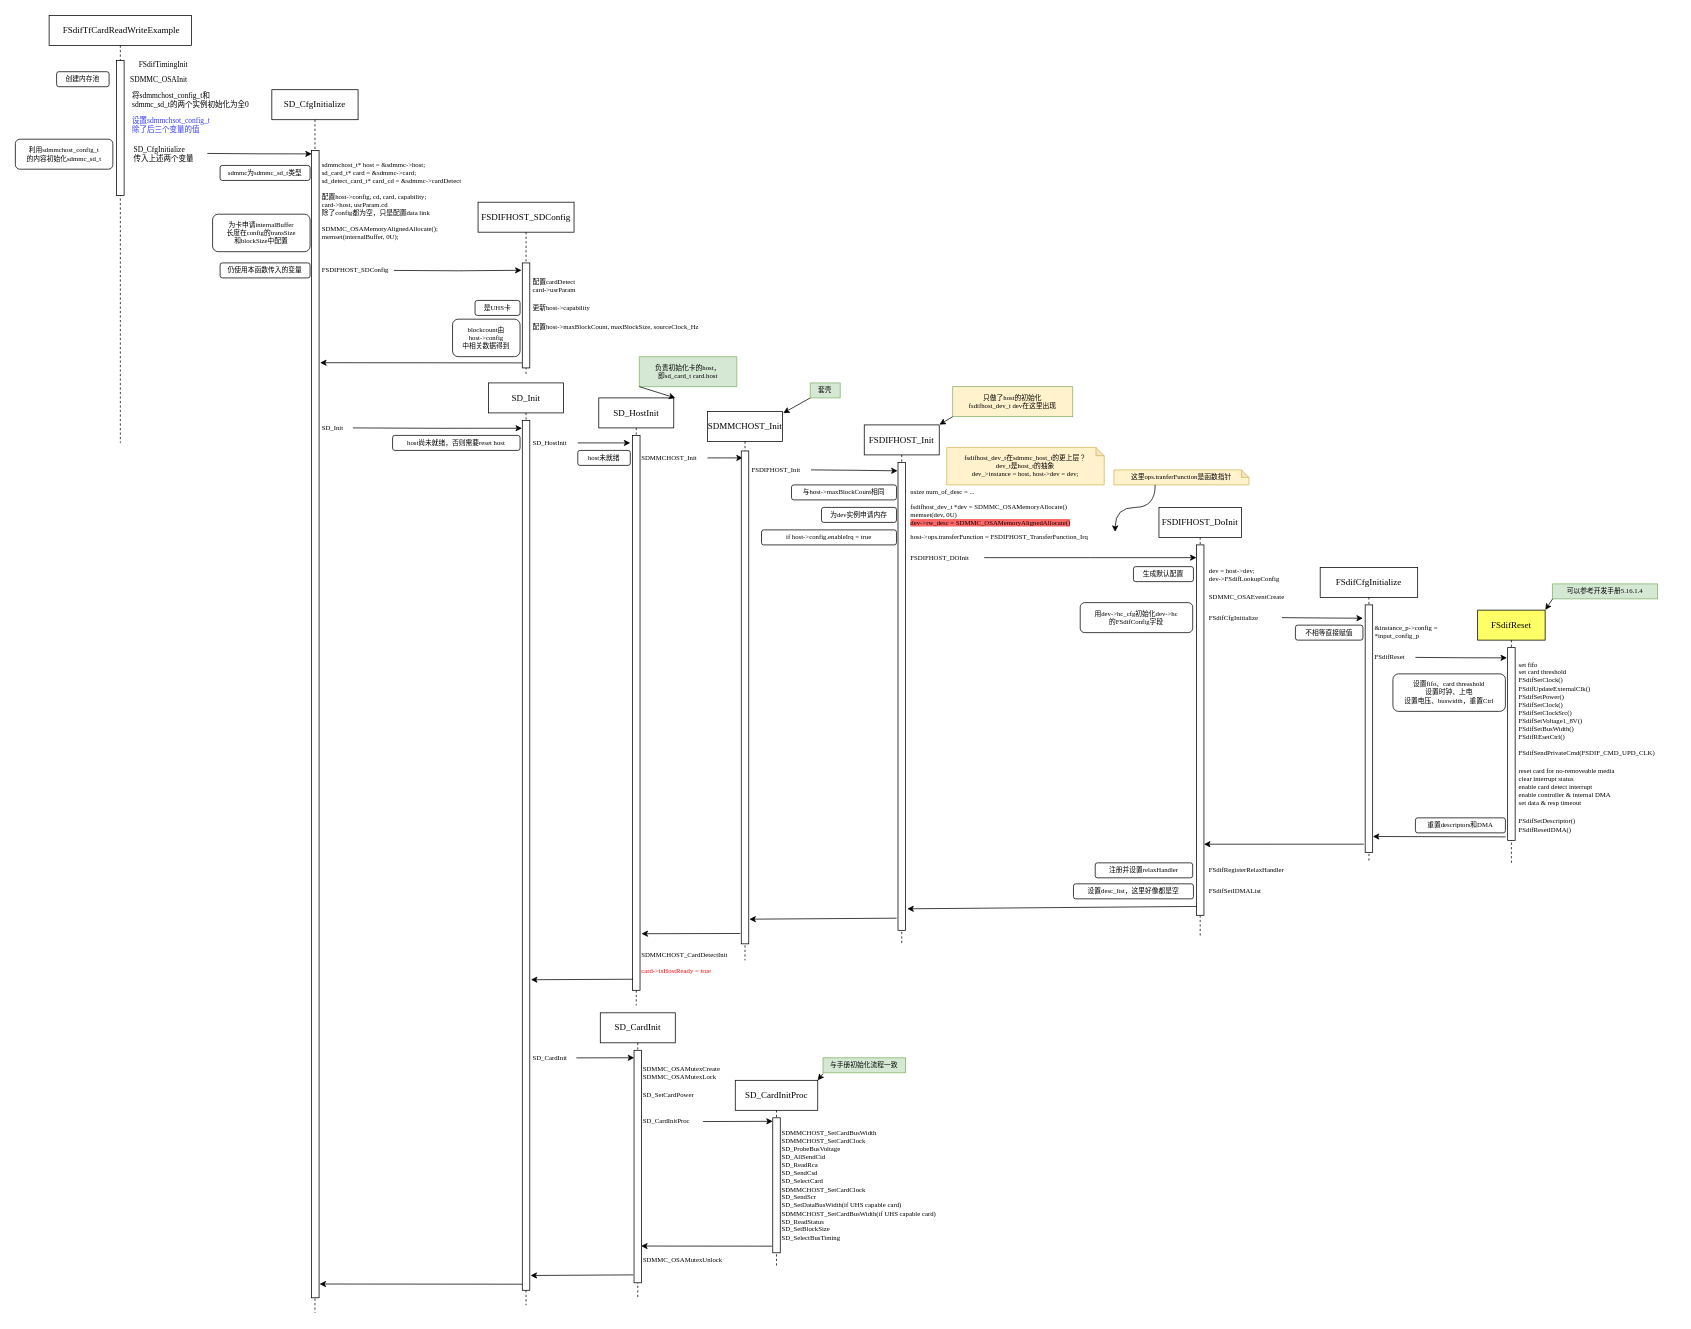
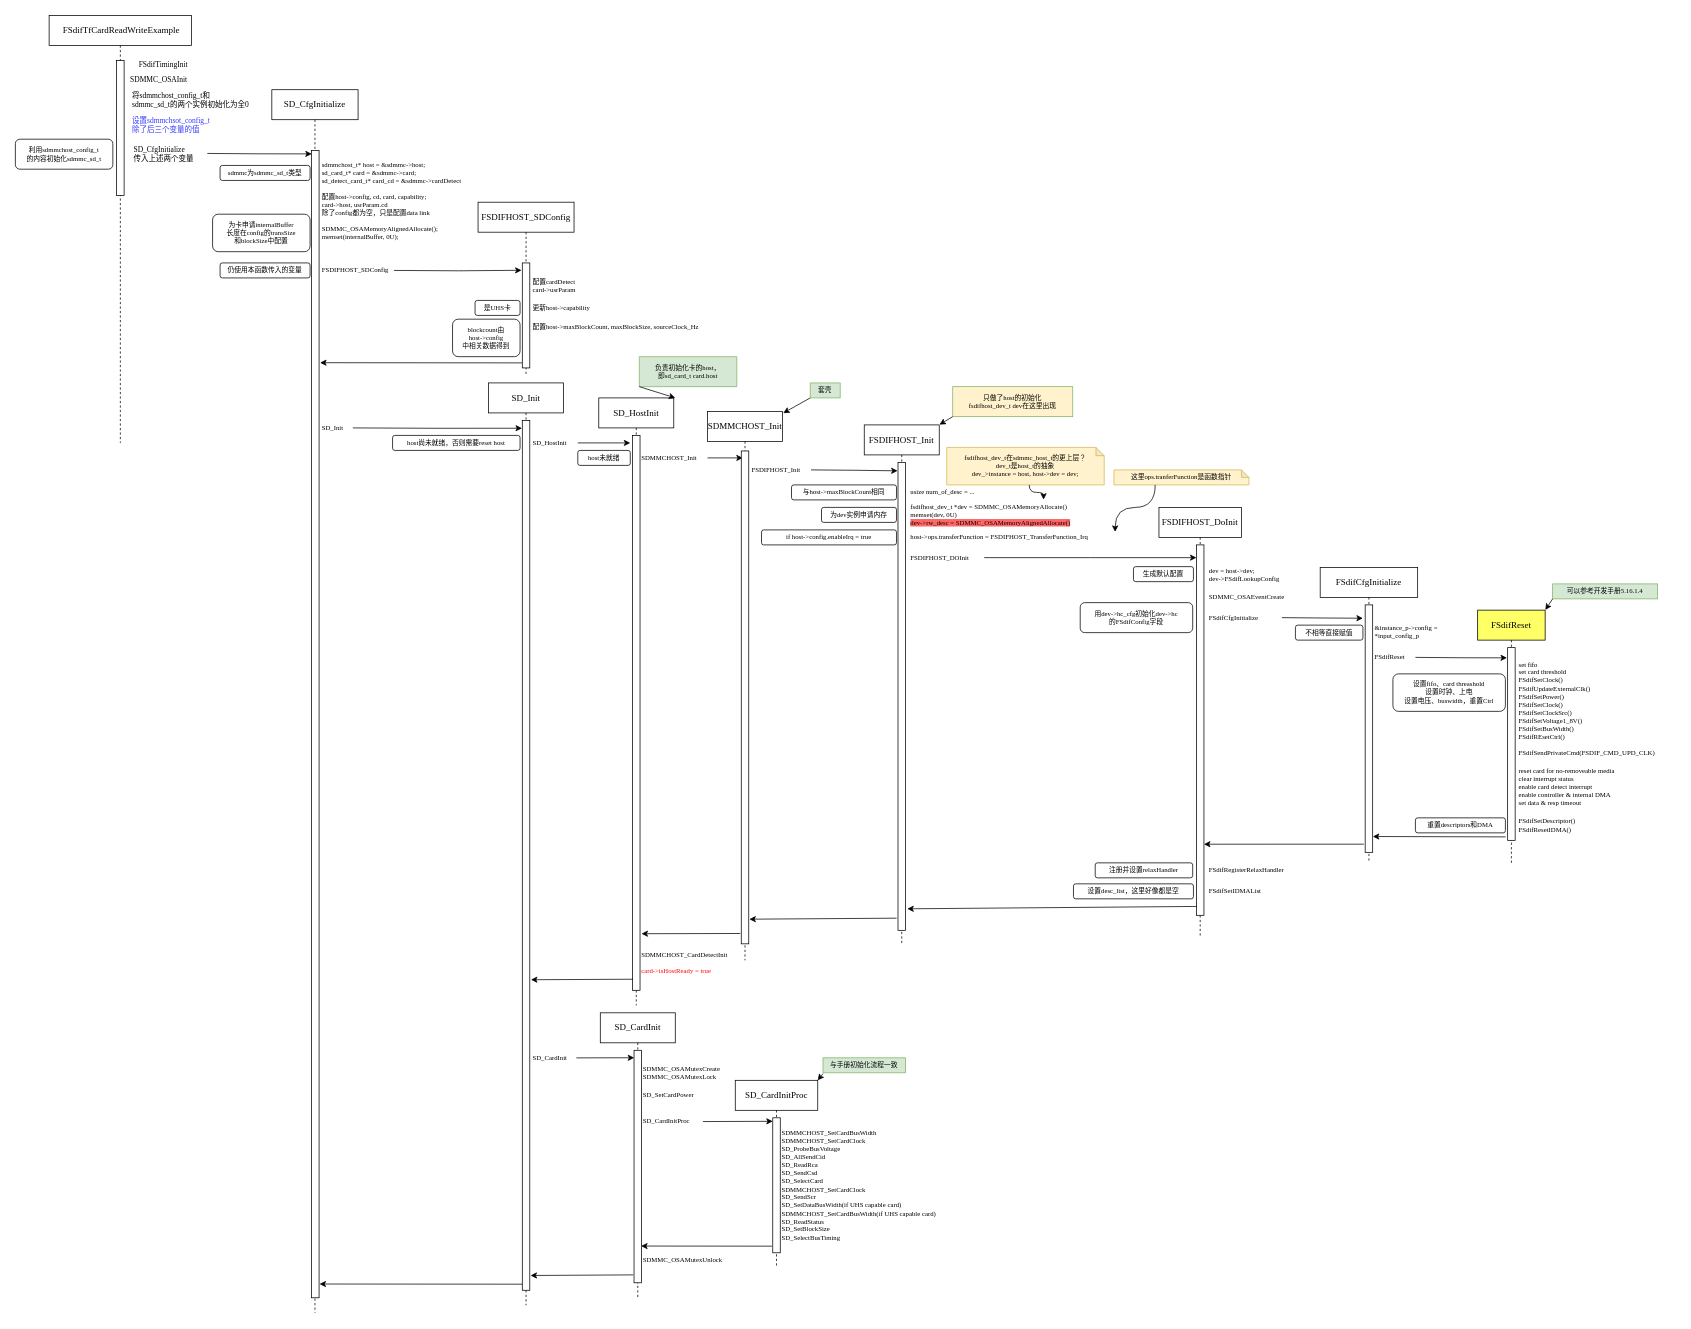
- <mxCell id="11" value="&lt;font&gt;创建内存池&lt;/font&gt;" style="rounded=1;whiteSpace=wrap;html=1;strokeColor=default;align=center;verticalAlign=middle;fontFamily=ComicShannsMono Nerd Font;fontSize=9;fontColor=default;autosize=1;resizable=0;fillColor=none;gradientColor=none;" parent="1" vertex="1"><mxGeometry x="75" y="95" width="70" height="20" as="geometry" /></mxCell>
+ <mxCell id="49" style="edgeStyle=orthogonalEdgeStyle;rounded=0;orthogonalLoop=1;jettySize=auto;html=1;entryX=0.689;entryY=0.093;entryDx=0;entryDy=0;entryPerimeter=0;fontFamily=ComicShannsMono Nerd Font;fontSize=9;fontColor=default;autosize=1;resizable=0;curved=1;" parent="1" source="48" target="46" edge="1"><mxGeometry relative="1" as="geometry"><Array as="points"><mxPoint x="1372" y="656" /><mxPoint x="1391" y="656" /></Array></mxGeometry></mxCell>
